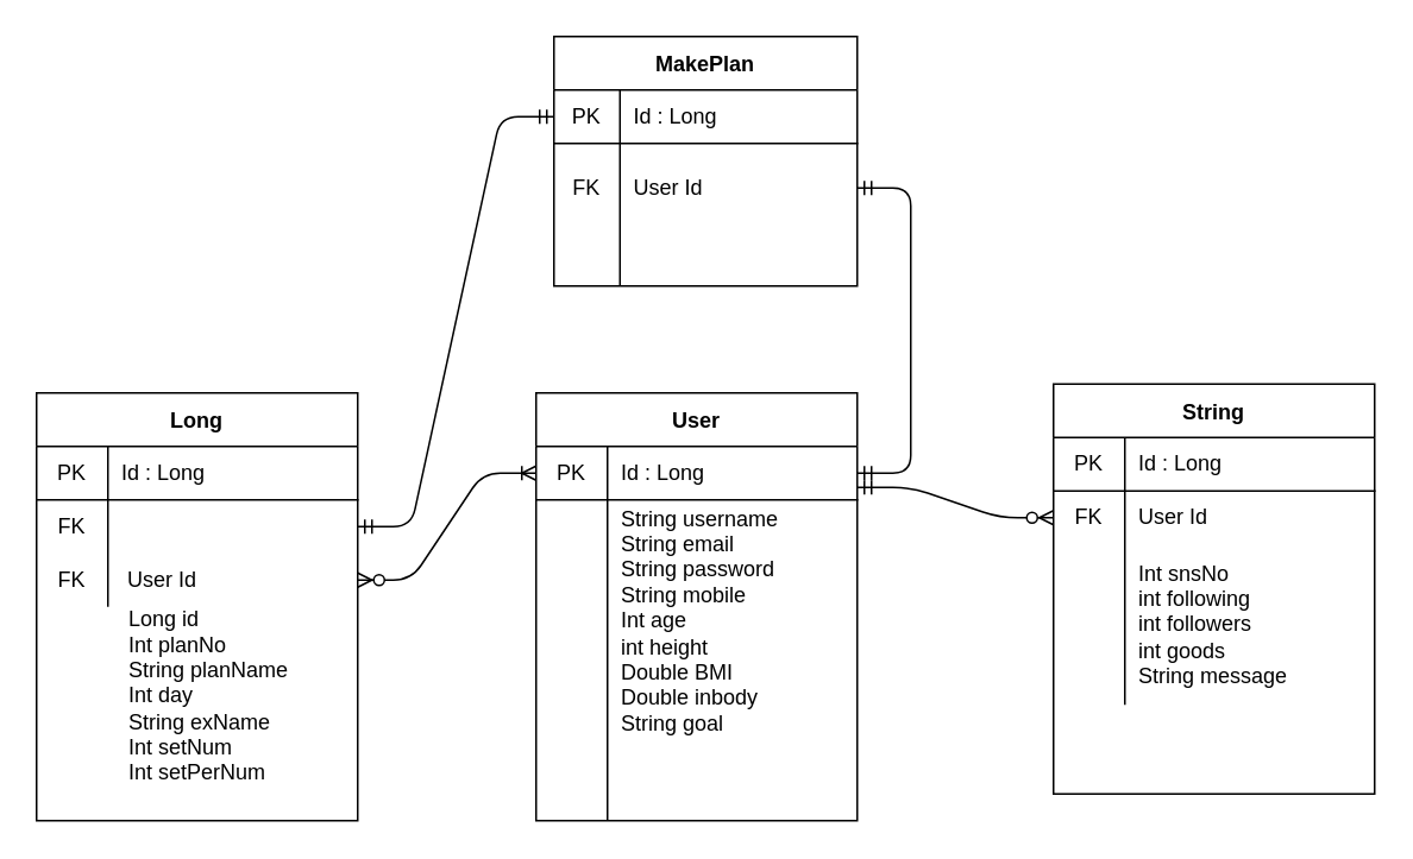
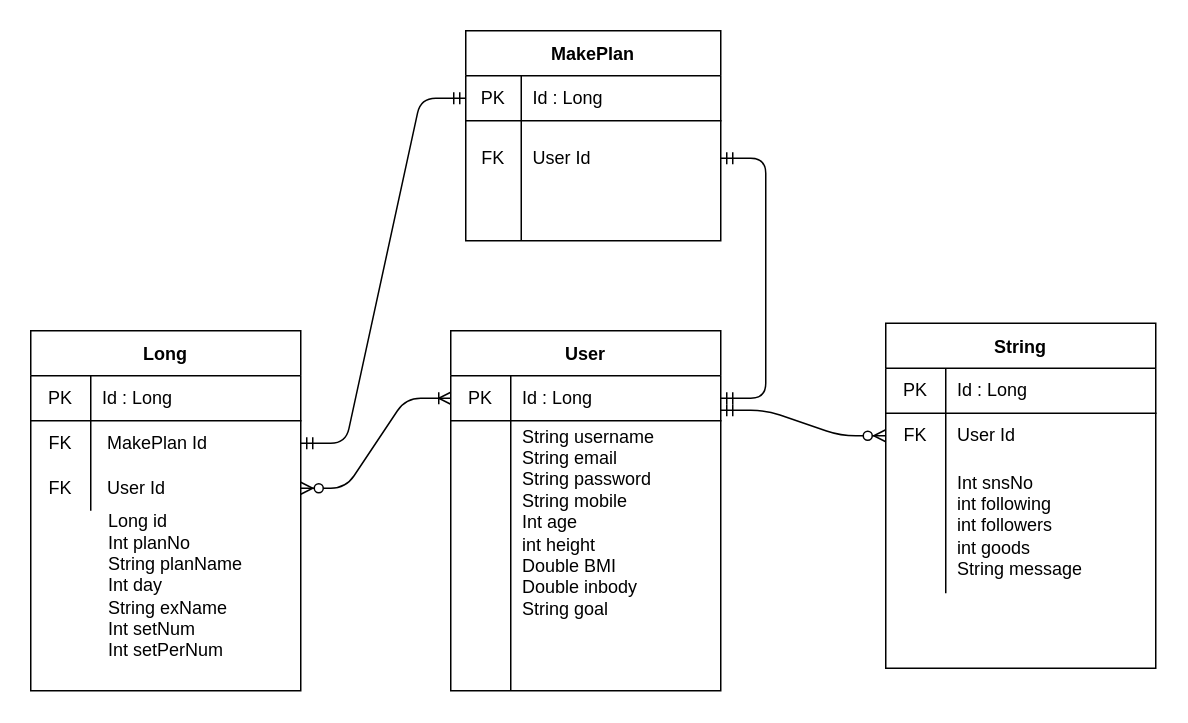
+ <mxCell id="38" value="&amp;nbsp;MakePlan Id" style="shape=partialRectangle;html=1;whiteSpace=wrap;connectable=0;fillColor=none;top=0;left=0;bottom=0;right=0;align=left;spacingLeft=6;overflow=hidden;pointerEvents=1;" vertex="1" parent="36"><mxGeometry x="40" width="140" height="30" as="geometry" /></mxCell>
